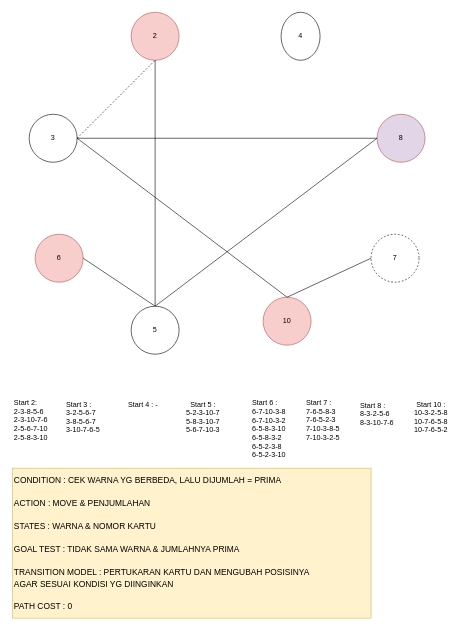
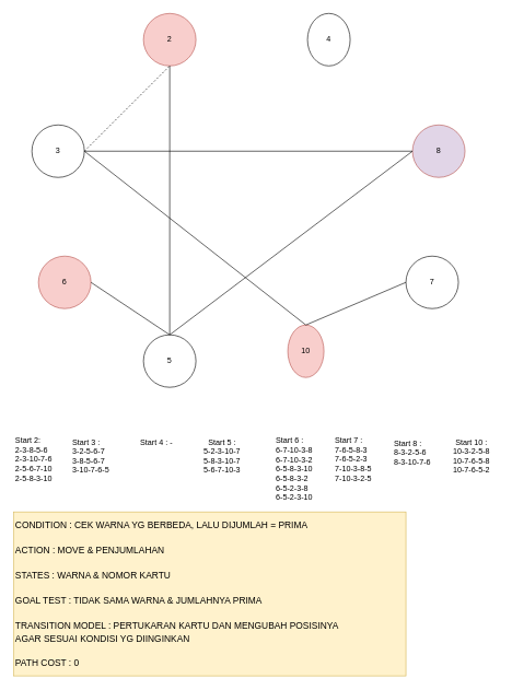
- <mxCell id="5" value="7" style="ellipse;whiteSpace=wrap;html=1;aspect=fixed;dashed=1;" parent="1" vertex="1"><mxGeometry x="618" y="390" width="80" height="80" as="geometry" /></mxCell>
+ <mxCell id="5" value="7" style="ellipse;whiteSpace=wrap;html=1;aspect=fixed;" parent="1" vertex="1"><mxGeometry x="618" y="390" width="80" height="80" as="geometry" /></mxCell>
- <mxCell id="9" value="10" style="ellipse;whiteSpace=wrap;html=1;aspect=fixed;fillColor=#f8cecc;strokeColor=#b85450;" parent="1" vertex="1"><mxGeometry x="438" y="495" width="80" height="80" as="geometry" /></mxCell>
+ <mxCell id="9" value="10" style="ellipse;whiteSpace=wrap;html=1;aspect=fixed;fillColor=#f8cecc;strokeColor=#b85450;" parent="1" vertex="1"><mxGeometry x="438" y="495" width="55" height="80" as="geometry" /></mxCell>
